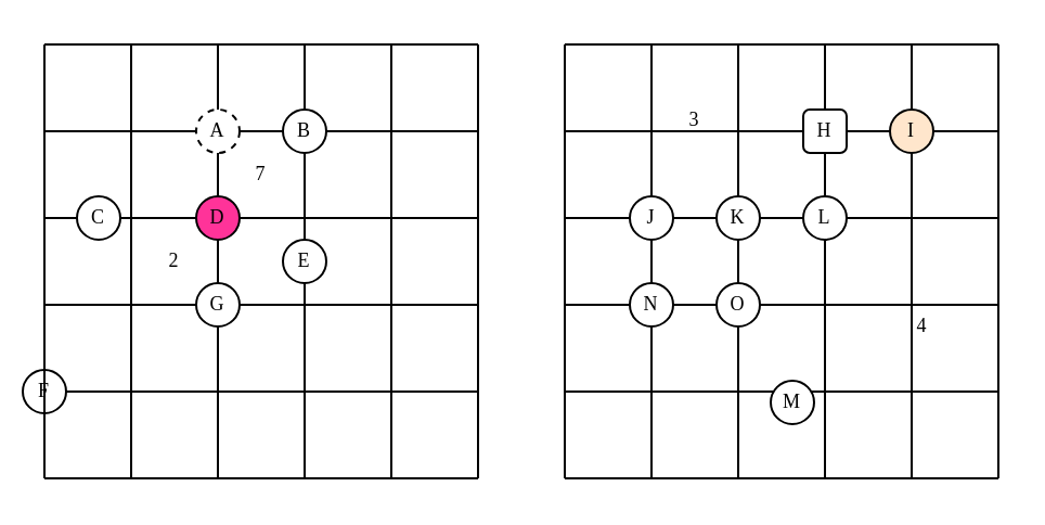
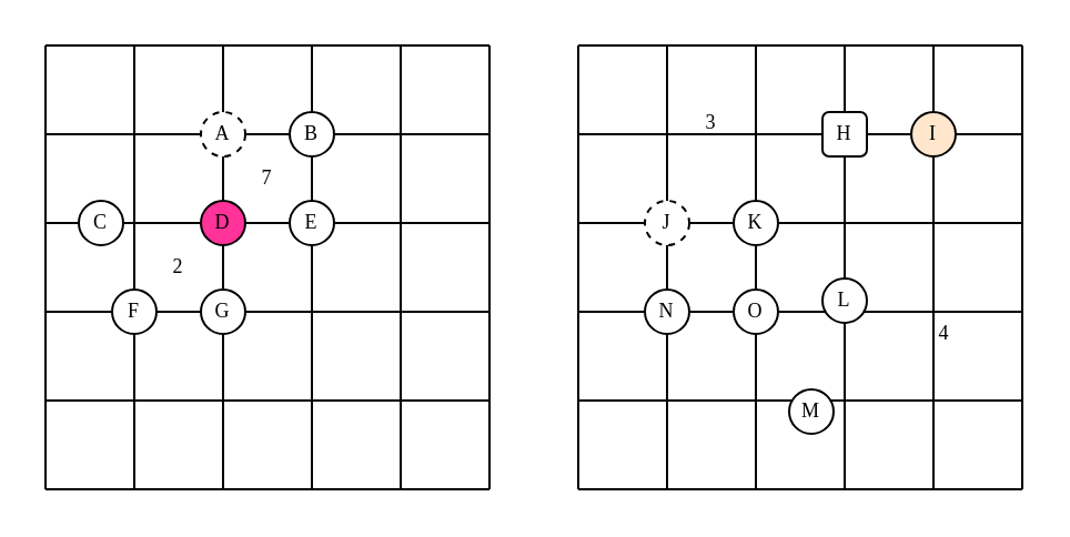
- <mxCell id="20" value="J" style="ellipse;whiteSpace=wrap;html=1;fontFamily=Verdana;fontSize=9;fontColor=#000000;align=center;" vertex="1" parent="13"><mxGeometry x="30" y="70" width="20" height="20" as="geometry" /></mxCell>
+ <mxCell id="20" value="J" style="ellipse;whiteSpace=wrap;html=1;fontFamily=Verdana;fontSize=9;fontColor=#000000;align=center;dashed=1;" vertex="1" parent="13"><mxGeometry x="30" y="70" width="20" height="20" as="geometry" /></mxCell>
- <mxCell id="24" value="L" style="ellipse;whiteSpace=wrap;html=1;fontFamily=Verdana;fontSize=9;fontColor=#000000;align=center;" vertex="1" parent="13"><mxGeometry x="110" y="70" width="20" height="20" as="geometry" /></mxCell>
+ <mxCell id="24" value="L" style="ellipse;whiteSpace=wrap;html=1;fontFamily=Verdana;fontSize=9;fontColor=#000000;align=center;" vertex="1" parent="13"><mxGeometry x="110" y="105" width="20" height="20" as="geometry" /></mxCell>
- <mxCell id="39" value="E" style="ellipse;whiteSpace=wrap;html=1;fontFamily=Verdana;fontSize=9;fontColor=#000000;align=center;snapToPoint=1;" vertex="1" parent="1"><mxGeometry x="130" y="110" width="20" height="20" as="geometry" /></mxCell>
+ <mxCell id="39" value="E" style="ellipse;whiteSpace=wrap;html=1;fontFamily=Verdana;fontSize=9;fontColor=#000000;align=center;snapToPoint=1;" vertex="1" parent="1"><mxGeometry x="130" y="90" width="20" height="20" as="geometry" /></mxCell>
- <mxCell id="35" value="F" style="ellipse;whiteSpace=wrap;html=1;fontFamily=Verdana;fontSize=9;fontColor=#000000;align=center;" vertex="1" parent="1"><mxGeometry x="10" y="170" width="20" height="20" as="geometry" /></mxCell>
+ <mxCell id="35" value="F" style="ellipse;whiteSpace=wrap;html=1;fontFamily=Verdana;fontSize=9;fontColor=#000000;align=center;" vertex="1" parent="1"><mxGeometry x="50" y="130" width="20" height="20" as="geometry" /></mxCell>
